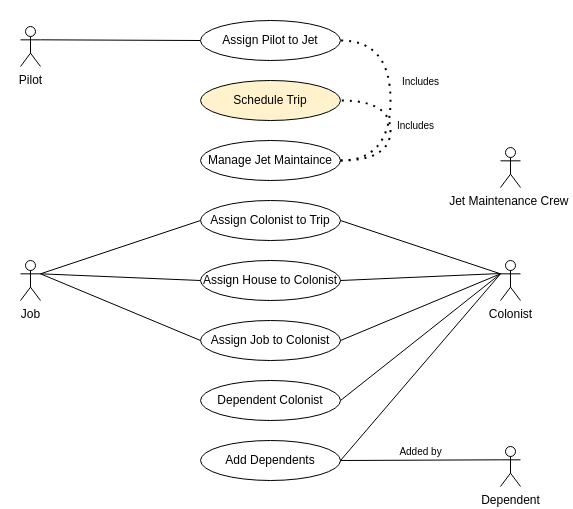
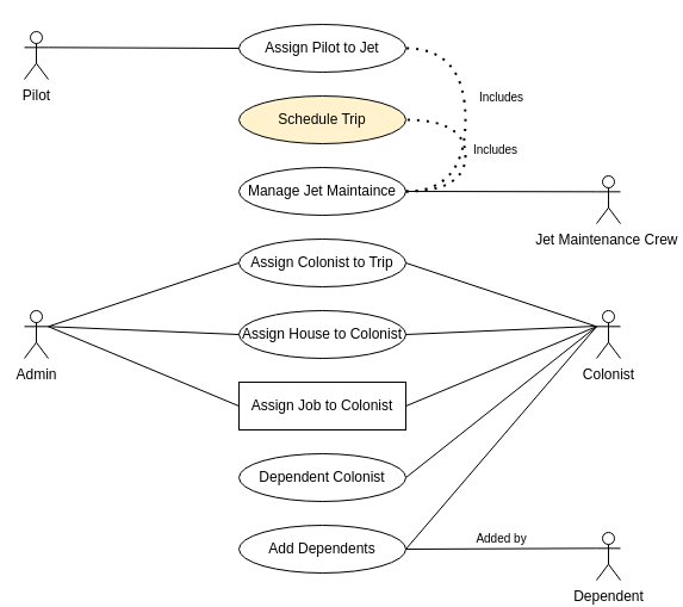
+ <mxCell id="26" style="rounded=0;orthogonalLoop=1;jettySize=auto;html=1;exitX=1;exitY=0.5;exitDx=0;exitDy=0;entryX=0;entryY=0.333;entryDx=0;entryDy=0;entryPerimeter=0;endArrow=none;endFill=0;" edge="1" parent="1" source="4" target="25"><mxGeometry relative="1" as="geometry" /></mxCell>
- <mxCell id="15" value="Job" style="shape=umlActor;verticalLabelPosition=bottom;verticalAlign=top;html=1;outlineConnect=0;" vertex="1" parent="1"><mxGeometry x="20" y="260" width="20" height="40" as="geometry" /></mxCell>
+ <mxCell id="15" value="Admin" style="shape=umlActor;verticalLabelPosition=bottom;verticalAlign=top;html=1;outlineConnect=0;" vertex="1" parent="1"><mxGeometry x="20" y="260" width="20" height="40" as="geometry" /></mxCell>
- <mxCell id="7" value="Assign Job to Colonist" style="ellipse;whiteSpace=wrap;html=1;" vertex="1" parent="1"><mxGeometry x="200" y="320" width="140" height="40" as="geometry" /></mxCell>
+ <mxCell id="7" value="Assign Job to Colonist" style="whiteSpace=wrap;html=1;rounded=0;" vertex="1" parent="1"><mxGeometry x="200" y="320" width="140" height="40" as="geometry" /></mxCell>
